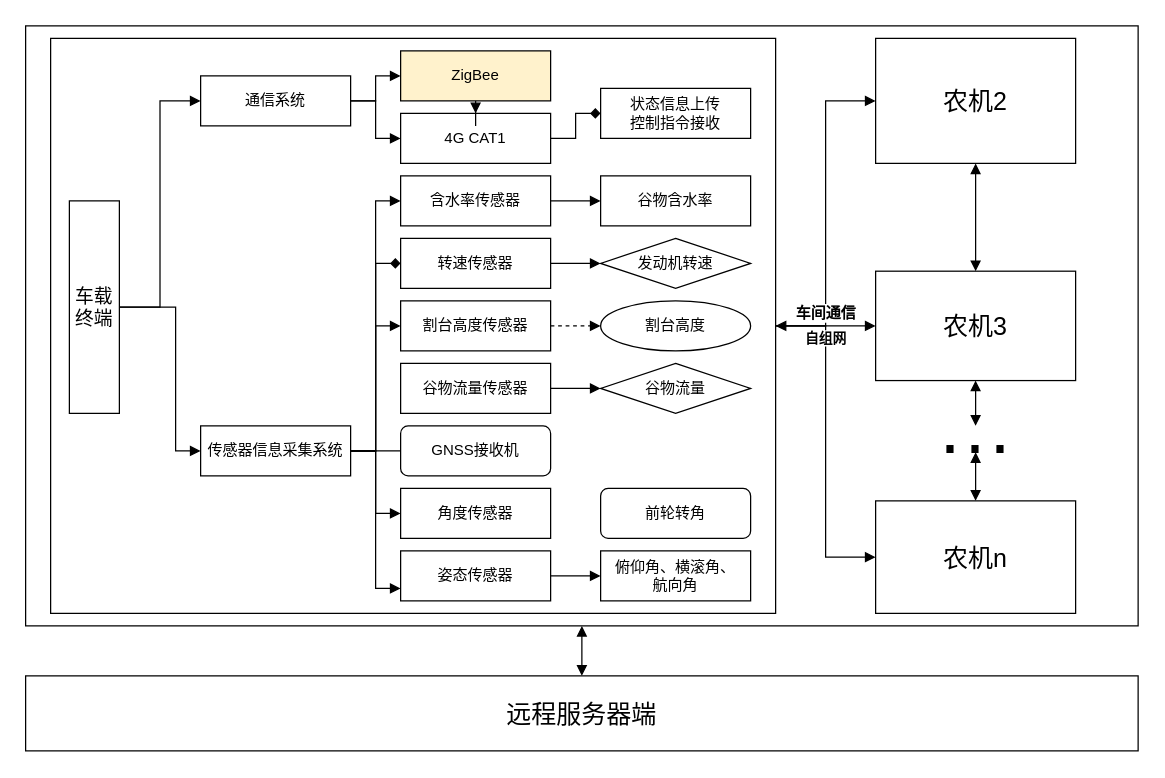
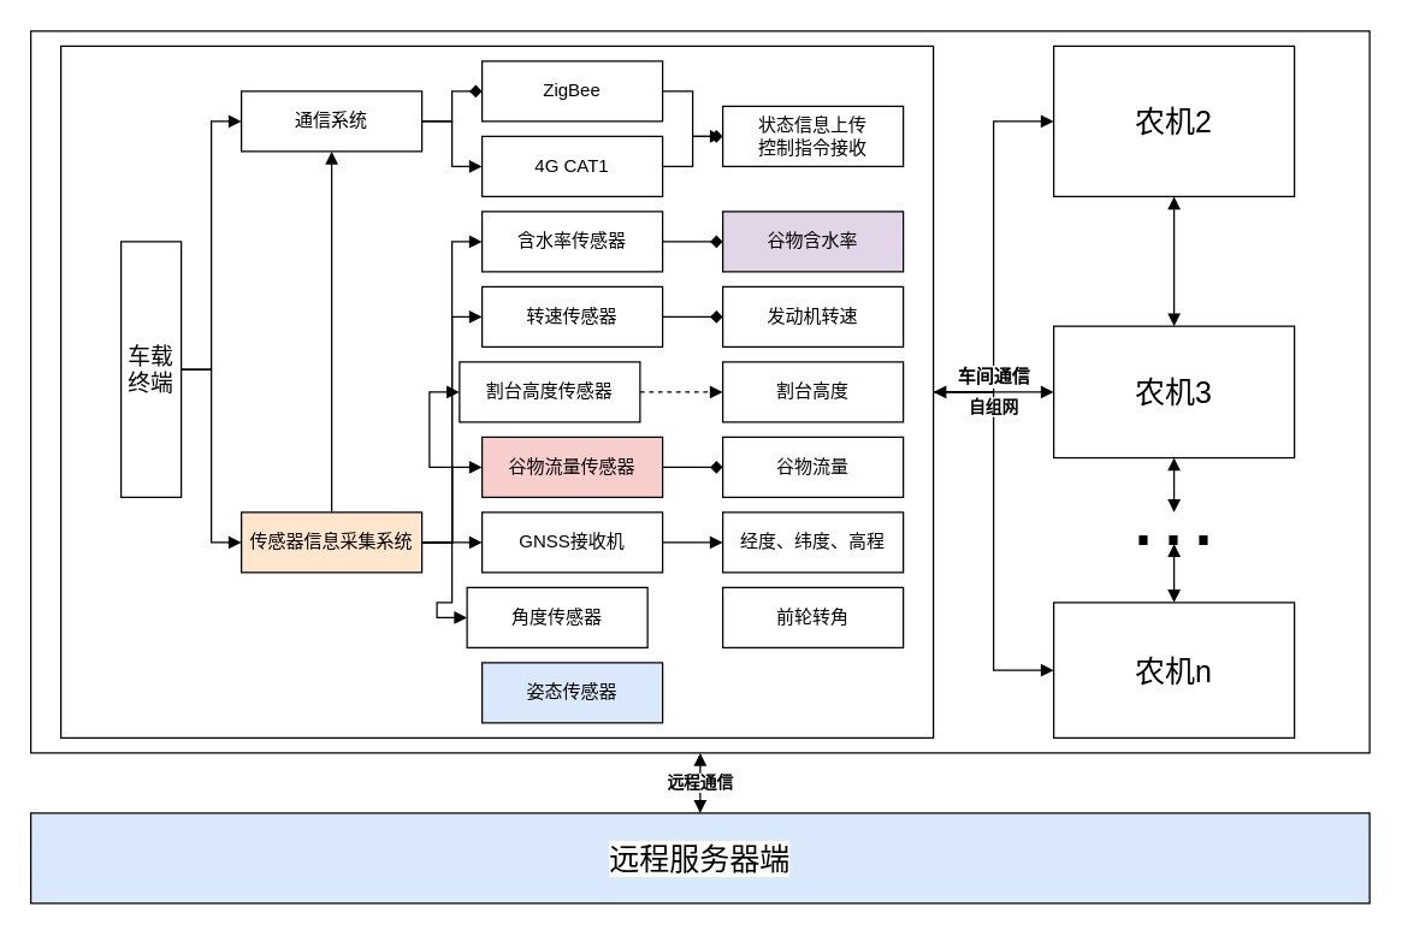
- <mxCell id="11" style="edgeStyle=orthogonalEdgeStyle;rounded=0;orthogonalLoop=1;jettySize=auto;html=1;entryX=0;entryY=0.5;entryDx=0;entryDy=0;strokeColor=default;align=center;verticalAlign=middle;fontFamily=Helvetica;fontSize=11;fontColor=default;labelBackgroundColor=default;endArrow=block;endFill=1;" parent="1" source="12" target="24" edge="1"><mxGeometry relative="1" as="geometry" /></mxCell>
+ <mxCell id="11" style="edgeStyle=orthogonalEdgeStyle;rounded=0;orthogonalLoop=1;jettySize=auto;html=1;entryX=0;entryY=0.5;entryDx=0;entryDy=0;strokeColor=default;align=center;verticalAlign=middle;fontFamily=Helvetica;fontSize=11;fontColor=default;labelBackgroundColor=default;endArrow=diamond;endFill=1;" parent="1" source="12" target="24" edge="1"><mxGeometry relative="1" as="geometry" /></mxCell>
- <mxCell id="24" value="ZigBee" style="whiteSpace=wrap;html=1;rounded=0;fillColor=#fff2cc;" parent="1" vertex="1"><mxGeometry x="320" y="40" width="120" height="40" as="geometry" /></mxCell>
+ <mxCell id="24" value="ZigBee" style="whiteSpace=wrap;html=1;rounded=0;" parent="1" vertex="1"><mxGeometry x="320" y="40" width="120" height="40" as="geometry" /></mxCell>
- <mxCell id="23" style="edgeStyle=orthogonalEdgeStyle;rounded=0;orthogonalLoop=1;jettySize=auto;html=1;strokeColor=default;align=center;verticalAlign=middle;fontFamily=Helvetica;fontSize=11;fontColor=default;labelBackgroundColor=default;endArrow=block;endFill=1;" parent="1" source="24" target="22" edge="1"><mxGeometry relative="1" as="geometry" /></mxCell>
+ <mxCell id="23" style="edgeStyle=orthogonalEdgeStyle;rounded=0;orthogonalLoop=1;jettySize=auto;html=1;entryX=0;entryY=0.5;entryDx=0;entryDy=0;strokeColor=default;align=center;verticalAlign=middle;fontFamily=Helvetica;fontSize=11;fontColor=default;labelBackgroundColor=default;endArrow=block;endFill=1;" parent="1" source="24" target="34" edge="1"><mxGeometry relative="1" as="geometry" /></mxCell>
- <mxCell id="51" style="edgeStyle=orthogonalEdgeStyle;rounded=0;orthogonalLoop=1;jettySize=auto;html=1;entryX=0;entryY=0.5;entryDx=0;entryDy=0;strokeColor=default;align=center;verticalAlign=middle;fontFamily=Helvetica;fontSize=11;fontColor=default;labelBackgroundColor=default;endArrow=block;endFill=1;" parent="1" source="52" target="53" edge="1"><mxGeometry relative="1" as="geometry" /></mxCell>
+ <mxCell id="51" style="edgeStyle=orthogonalEdgeStyle;rounded=0;orthogonalLoop=1;jettySize=auto;html=1;entryX=0;entryY=0.5;entryDx=0;entryDy=0;strokeColor=default;align=center;verticalAlign=middle;fontFamily=Helvetica;fontSize=11;fontColor=default;labelBackgroundColor=default;endArrow=diamond;endFill=1;" parent="1" source="52" target="53" edge="1"><mxGeometry relative="1" as="geometry" /></mxCell>
- <mxCell id="53" value="谷物含水率" style="whiteSpace=wrap;html=1;rounded=0;" parent="1" vertex="1"><mxGeometry x="480" y="140" width="120" height="40" as="geometry" /></mxCell>
+ <mxCell id="53" value="谷物含水率" style="whiteSpace=wrap;html=1;rounded=0;fillColor=#e1d5e7;" parent="1" vertex="1"><mxGeometry x="480" y="140" width="120" height="40" as="geometry" /></mxCell>
- <mxCell id="18" style="edgeStyle=orthogonalEdgeStyle;rounded=0;orthogonalLoop=1;jettySize=auto;html=1;entryX=0;entryY=0.5;entryDx=0;entryDy=0;strokeColor=default;align=center;verticalAlign=middle;fontFamily=Helvetica;fontSize=11;fontColor=default;labelBackgroundColor=default;endArrow=diamond;endFill=1;" parent="1" source="20" target="47" edge="1"><mxGeometry relative="1" as="geometry" /></mxCell>
+ <mxCell id="18" style="edgeStyle=orthogonalEdgeStyle;rounded=0;orthogonalLoop=1;jettySize=auto;html=1;entryX=0;entryY=0.5;entryDx=0;entryDy=0;strokeColor=default;align=center;verticalAlign=middle;fontFamily=Helvetica;fontSize=11;fontColor=default;labelBackgroundColor=default;endArrow=block;endFill=1;" parent="1" source="20" target="47" edge="1"><mxGeometry relative="1" as="geometry" /></mxCell>
- <mxCell id="46" style="edgeStyle=orthogonalEdgeStyle;rounded=0;orthogonalLoop=1;jettySize=auto;html=1;entryX=0;entryY=0.5;entryDx=0;entryDy=0;strokeColor=default;align=center;verticalAlign=middle;fontFamily=Helvetica;fontSize=11;fontColor=default;labelBackgroundColor=default;endArrow=block;endFill=1;" parent="1" source="47" target="48" edge="1"><mxGeometry relative="1" as="geometry" /></mxCell>
+ <mxCell id="46" style="edgeStyle=orthogonalEdgeStyle;rounded=0;orthogonalLoop=1;jettySize=auto;html=1;entryX=0;entryY=0.5;entryDx=0;entryDy=0;strokeColor=default;align=center;verticalAlign=middle;fontFamily=Helvetica;fontSize=11;fontColor=default;labelBackgroundColor=default;endArrow=diamond;endFill=1;" parent="1" source="47" target="48" edge="1"><mxGeometry relative="1" as="geometry" /></mxCell>
- <mxCell id="48" value="发动机转速" style="rhombus;whiteSpace=wrap;html=1;" parent="1" vertex="1"><mxGeometry x="480" y="190" width="120" height="40" as="geometry" /></mxCell>
+ <mxCell id="48" value="发动机转速" style="whiteSpace=wrap;html=1;rounded=0;" parent="1" vertex="1"><mxGeometry x="480" y="190" width="120" height="40" as="geometry" /></mxCell>
- <mxCell id="9" value="&lt;font style=&quot;font-size: 15px;&quot;&gt;车载终端&lt;/font&gt;" style="rounded=0;whiteSpace=wrap;html=1;" parent="1" vertex="1"><mxGeometry x="55" y="160" width="40" height="170" as="geometry" /></mxCell>
+ <mxCell id="9" value="&lt;font style=&quot;font-size: 15px;&quot;&gt;车载终端&lt;/font&gt;" style="rounded=0;whiteSpace=wrap;html=1;" parent="1" vertex="1"><mxGeometry x="80" y="160" width="40" height="170" as="geometry" /></mxCell>
- <mxCell id="45" value="割台高度传感器" style="whiteSpace=wrap;html=1;rounded=0;" parent="1" vertex="1"><mxGeometry x="320" y="240" width="120" height="40" as="geometry" /></mxCell>
+ <mxCell id="45" value="割台高度传感器" style="whiteSpace=wrap;html=1;rounded=0;" parent="1" vertex="1"><mxGeometry x="305" y="240" width="120" height="40" as="geometry" /></mxCell>
- <mxCell id="49" value="割台高度" style="ellipse;whiteSpace=wrap;html=1;" parent="1" vertex="1"><mxGeometry x="480" y="240" width="120" height="40" as="geometry" /></mxCell>
+ <mxCell id="49" value="割台高度" style="whiteSpace=wrap;html=1;rounded=0;" parent="1" vertex="1"><mxGeometry x="480" y="240" width="120" height="40" as="geometry" /></mxCell>
+ <mxCell id="16" style="edgeStyle=orthogonalEdgeStyle;rounded=0;orthogonalLoop=1;jettySize=auto;html=1;entryX=0;entryY=0.5;entryDx=0;entryDy=0;strokeColor=default;align=center;verticalAlign=middle;fontFamily=Helvetica;fontSize=11;fontColor=default;labelBackgroundColor=default;endArrow=block;endFill=1;" parent="1" source="20" target="43" edge="1"><mxGeometry relative="1" as="geometry" /></mxCell>
- <mxCell id="43" value="谷物流量传感器" style="whiteSpace=wrap;html=1;rounded=0;" parent="1" vertex="1"><mxGeometry x="320" y="290" width="120" height="40" as="geometry" /></mxCell>
+ <mxCell id="43" value="谷物流量传感器" style="whiteSpace=wrap;html=1;rounded=0;fillColor=#f8cecc;" parent="1" vertex="1"><mxGeometry x="320" y="290" width="120" height="40" as="geometry" /></mxCell>
- <mxCell id="42" style="edgeStyle=orthogonalEdgeStyle;rounded=0;orthogonalLoop=1;jettySize=auto;html=1;entryX=0;entryY=0.5;entryDx=0;entryDy=0;strokeColor=default;align=center;verticalAlign=middle;fontFamily=Helvetica;fontSize=11;fontColor=default;labelBackgroundColor=default;endArrow=block;endFill=1;" parent="1" source="43" target="50" edge="1"><mxGeometry relative="1" as="geometry" /></mxCell>
+ <mxCell id="42" style="edgeStyle=orthogonalEdgeStyle;rounded=0;orthogonalLoop=1;jettySize=auto;html=1;entryX=0;entryY=0.5;entryDx=0;entryDy=0;strokeColor=default;align=center;verticalAlign=middle;fontFamily=Helvetica;fontSize=11;fontColor=default;labelBackgroundColor=default;endArrow=diamond;endFill=1;" parent="1" source="43" target="50" edge="1"><mxGeometry relative="1" as="geometry" /></mxCell>
- <mxCell id="50" value="谷物流量" style="rhombus;whiteSpace=wrap;html=1;" parent="1" vertex="1"><mxGeometry x="480" y="290" width="120" height="40" as="geometry" /></mxCell>
+ <mxCell id="50" value="谷物流量" style="whiteSpace=wrap;html=1;rounded=0;" parent="1" vertex="1"><mxGeometry x="480" y="290" width="120" height="40" as="geometry" /></mxCell>
- <mxCell id="20" value="传感器信息采集系统" style="rounded=0;whiteSpace=wrap;html=1;" parent="1" vertex="1"><mxGeometry x="160" y="340" width="120" height="40" as="geometry" /></mxCell>
+ <mxCell id="20" value="传感器信息采集系统" style="rounded=0;whiteSpace=wrap;html=1;fillColor=#ffe6cc;" parent="1" vertex="1"><mxGeometry x="160" y="340" width="120" height="40" as="geometry" /></mxCell>
- <mxCell id="13" style="edgeStyle=orthogonalEdgeStyle;rounded=0;orthogonalLoop=1;jettySize=auto;html=1;entryX=0;entryY=0.5;entryDx=0;entryDy=0;strokeColor=default;align=center;verticalAlign=middle;fontFamily=Helvetica;fontSize=11;fontColor=default;labelBackgroundColor=default;endArrow=none;endFill=1;" parent="1" source="20" target="26" edge="1"><mxGeometry relative="1" as="geometry" /></mxCell>
+ <mxCell id="13" style="edgeStyle=orthogonalEdgeStyle;rounded=0;orthogonalLoop=1;jettySize=auto;html=1;entryX=0;entryY=0.5;entryDx=0;entryDy=0;strokeColor=default;align=center;verticalAlign=middle;fontFamily=Helvetica;fontSize=11;fontColor=default;labelBackgroundColor=default;endArrow=block;endFill=1;" parent="1" source="20" target="26" edge="1"><mxGeometry relative="1" as="geometry" /></mxCell>
- <mxCell id="26" value="GNSS接收机" style="whiteSpace=wrap;html=1;rounded=1;" parent="1" vertex="1"><mxGeometry x="320" y="340" width="120" height="40" as="geometry" /></mxCell>
+ <mxCell id="26" value="GNSS接收机" style="whiteSpace=wrap;html=1;rounded=0;" parent="1" vertex="1"><mxGeometry x="320" y="340" width="120" height="40" as="geometry" /></mxCell>
+ <mxCell id="25" style="edgeStyle=orthogonalEdgeStyle;rounded=0;orthogonalLoop=1;jettySize=auto;html=1;entryX=0;entryY=0.5;entryDx=0;entryDy=0;endArrow=block;endFill=1;" parent="1" source="26" target="30" edge="1"><mxGeometry relative="1" as="geometry" /></mxCell>
+ <mxCell id="30" value="经度、纬度、高程" style="whiteSpace=wrap;html=1;rounded=0;" parent="1" vertex="1"><mxGeometry x="480" y="340" width="120" height="40" as="geometry" /></mxCell>
- <mxCell id="27" value="角度传感器" style="whiteSpace=wrap;html=1;rounded=0;" parent="1" vertex="1"><mxGeometry x="320" y="390" width="120" height="40" as="geometry" /></mxCell>
+ <mxCell id="27" value="角度传感器" style="whiteSpace=wrap;html=1;rounded=0;" parent="1" vertex="1"><mxGeometry x="310" y="390" width="120" height="40" as="geometry" /></mxCell>
- <mxCell id="31" value="前轮转角" style="whiteSpace=wrap;html=1;rounded=1;" parent="1" vertex="1"><mxGeometry x="480" y="390" width="120" height="40" as="geometry" /></mxCell>
+ <mxCell id="31" value="前轮转角" style="whiteSpace=wrap;html=1;rounded=0;" parent="1" vertex="1"><mxGeometry x="480" y="390" width="120" height="40" as="geometry" /></mxCell>
- <mxCell id="15" style="edgeStyle=orthogonalEdgeStyle;rounded=0;orthogonalLoop=1;jettySize=auto;html=1;entryX=0;entryY=0.75;entryDx=0;entryDy=0;strokeColor=default;align=center;verticalAlign=middle;fontFamily=Helvetica;fontSize=11;fontColor=default;labelBackgroundColor=default;endArrow=block;endFill=1;" parent="1" source="20" target="29" edge="1"><mxGeometry relative="1" as="geometry" /></mxCell>
+ <mxCell id="15" style="edgeStyle=orthogonalEdgeStyle;rounded=0;orthogonalLoop=1;jettySize=auto;html=1;strokeColor=default;align=center;verticalAlign=middle;fontFamily=Helvetica;fontSize=11;fontColor=default;labelBackgroundColor=default;endArrow=block;endFill=1;" parent="1" source="20" target="12" edge="1"><mxGeometry relative="1" as="geometry" /></mxCell>
- <mxCell id="29" value="姿态传感器" style="whiteSpace=wrap;html=1;rounded=0;" parent="1" vertex="1"><mxGeometry x="320" y="440" width="120" height="40" as="geometry" /></mxCell>
+ <mxCell id="29" value="姿态传感器" style="whiteSpace=wrap;html=1;rounded=0;fillColor=#dae8fc;" parent="1" vertex="1"><mxGeometry x="320" y="440" width="120" height="40" as="geometry" /></mxCell>
- <mxCell id="28" style="edgeStyle=orthogonalEdgeStyle;rounded=0;orthogonalLoop=1;jettySize=auto;html=1;entryX=0;entryY=0.5;entryDx=0;entryDy=0;strokeColor=default;align=center;verticalAlign=middle;fontFamily=Helvetica;fontSize=11;fontColor=default;labelBackgroundColor=default;endArrow=block;endFill=1;" parent="1" source="29" target="32" edge="1"><mxGeometry relative="1" as="geometry" /></mxCell>
- <mxCell id="32" value="俯仰角、横滚角、&lt;div&gt;航向角&lt;/div&gt;" style="whiteSpace=wrap;html=1;rounded=0;" parent="1" vertex="1"><mxGeometry x="480" y="440" width="120" height="40" as="geometry" /></mxCell>
+ <mxCell id="56" value="远程通信" style="text;strokeColor=none;fillColor=none;html=1;fontSize=11;fontStyle=1;verticalAlign=middle;align=center;fontFamily=Helvetica;fontColor=default;labelBackgroundColor=default;" parent="1" vertex="1"><mxGeometry x="415" y="500" width="100" height="40" as="geometry" /></mxCell>
- <mxCell id="54" value="&lt;font style=&quot;font-size: 20px;&quot;&gt;远程服务器端&lt;/font&gt;" style="rounded=0;whiteSpace=wrap;html=1;fontFamily=Helvetica;fontSize=11;fontColor=default;labelBackgroundColor=default;" parent="1" vertex="1"><mxGeometry x="20" y="540" width="890" height="60" as="geometry" /></mxCell>
+ <mxCell id="54" value="&lt;font style=&quot;font-size: 20px;&quot;&gt;远程服务器端&lt;/font&gt;" style="rounded=0;whiteSpace=wrap;html=1;fontFamily=Helvetica;fontSize=11;fontColor=default;labelBackgroundColor=default;fillColor=#dae8fc;" parent="1" vertex="1"><mxGeometry x="20" y="540" width="890" height="60" as="geometry" /></mxCell>
